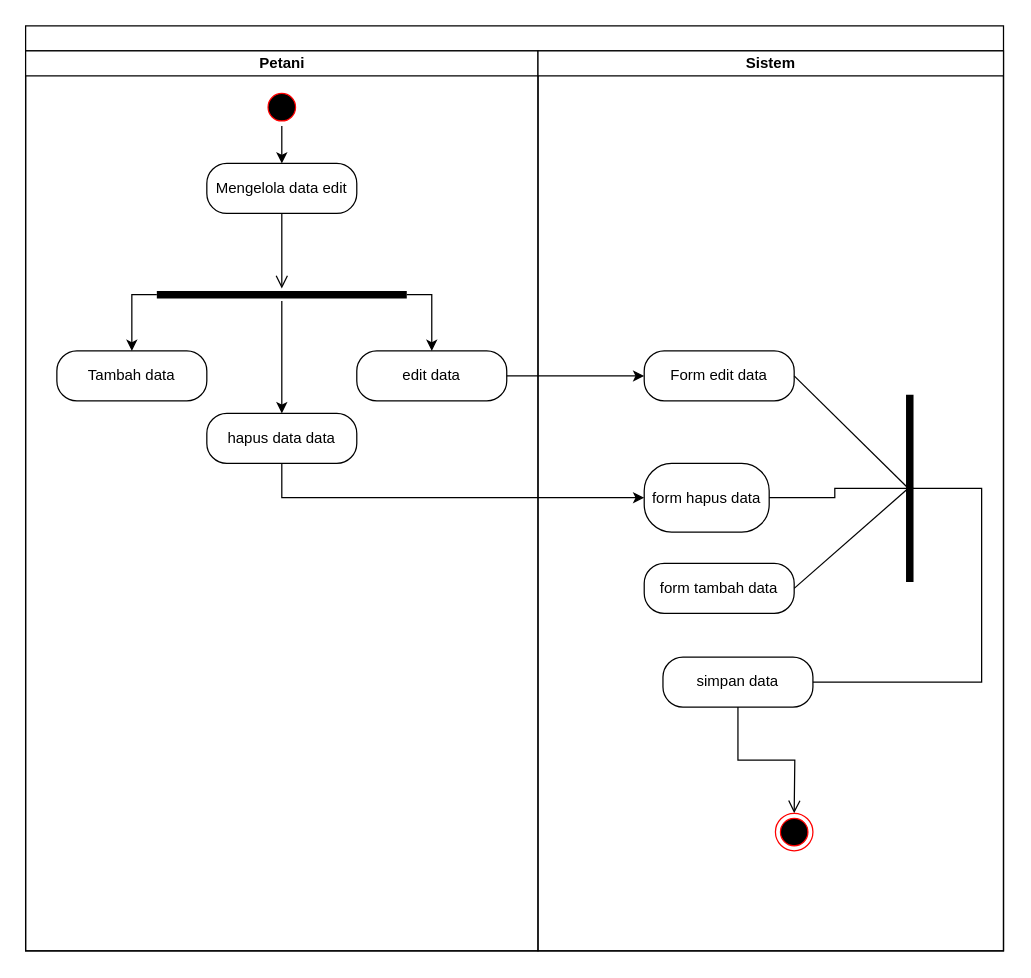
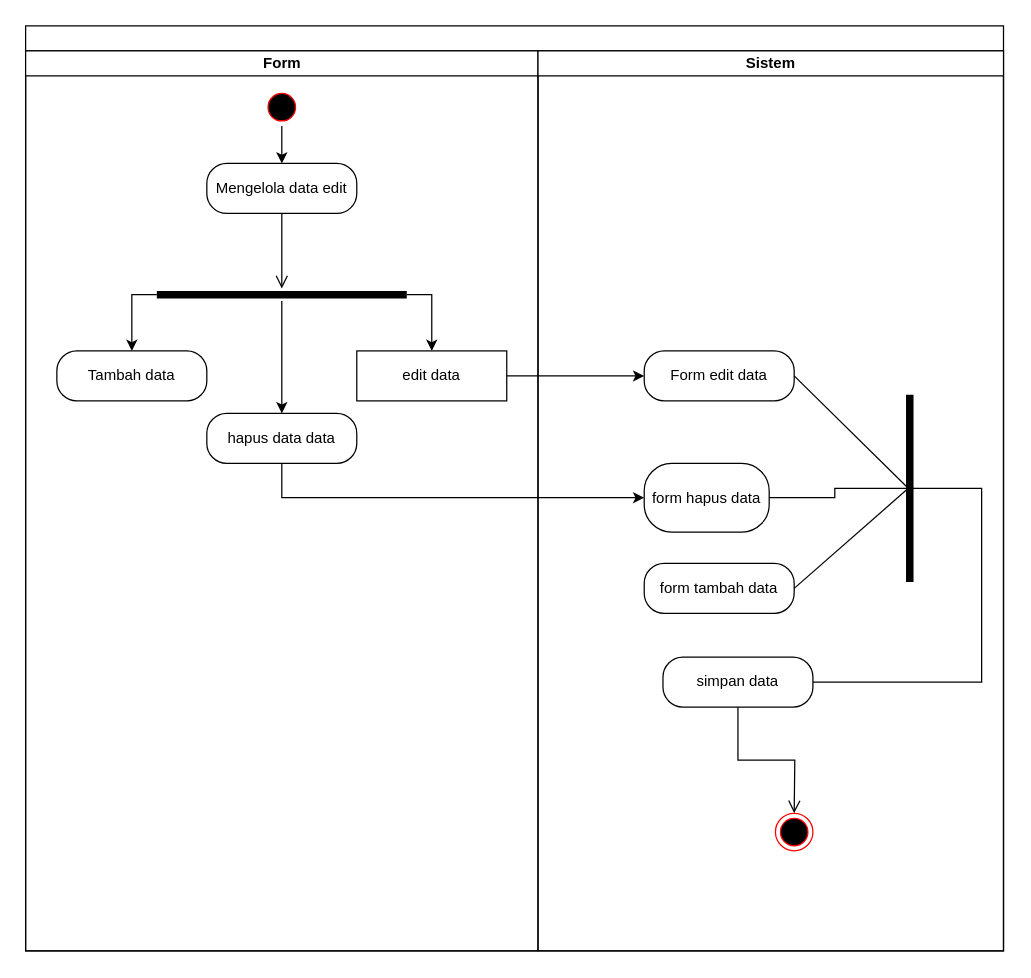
- <mxCell id="3" value="Petani" style="swimlane;startSize=20;html=1;strokeColor=#000000;" vertex="1" parent="2"><mxGeometry y="20" width="410" height="720" as="geometry" /></mxCell>
+ <mxCell id="3" value="Form" style="swimlane;startSize=20;html=1;strokeColor=#000000;" vertex="1" parent="2"><mxGeometry y="20" width="410" height="720" as="geometry" /></mxCell>
- <mxCell id="14" value="edit data" style="rounded=1;whiteSpace=wrap;html=1;arcSize=40;" vertex="1" parent="3"><mxGeometry x="265" y="240" width="120" height="40" as="geometry" /></mxCell>
+ <mxCell id="14" value="edit data" style="whiteSpace=wrap;html=1;arcSize=40;rounded=0;" vertex="1" parent="3"><mxGeometry x="265" y="240" width="120" height="40" as="geometry" /></mxCell>
